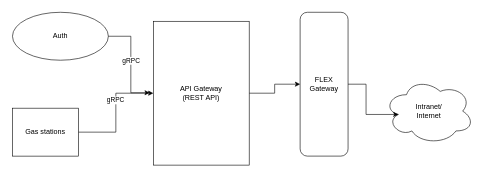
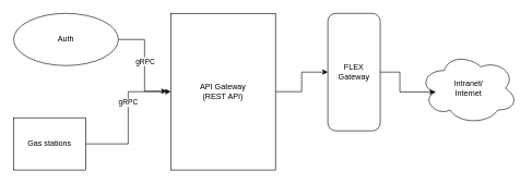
- <mxCell id="11" value="FLEX Gateway" style="rounded=1;whiteSpace=wrap;html=1;" vertex="1" parent="1"><mxGeometry x="500" y="20" width="80" height="240" as="geometry" /></mxCell>
+ <mxCell id="11" value="FLEX Gateway" style="rounded=1;whiteSpace=wrap;html=1;" vertex="1" parent="1"><mxGeometry x="500" y="20" width="80" height="180" as="geometry" /></mxCell>
- <mxCell id="7" value="API Gateway&lt;div&gt;(REST API)&lt;/div&gt;" style="rounded=0;whiteSpace=wrap;html=1;" vertex="1" parent="1"><mxGeometry x="255" y="35" width="160" height="240" as="geometry" /></mxCell>
+ <mxCell id="7" value="API Gateway&lt;div&gt;(REST API)&lt;/div&gt;" style="rounded=0;whiteSpace=wrap;html=1;" vertex="1" parent="1"><mxGeometry x="260" y="20" width="160" height="240" as="geometry" /></mxCell>
- <mxCell id="10" value="Intranet/&lt;div&gt;Internet&lt;/div&gt;" style="ellipse;shape=cloud;whiteSpace=wrap;html=1;" vertex="1" parent="1"><mxGeometry x="640" y="130" width="150" height="110" as="geometry" /></mxCell>
+ <mxCell id="10" value="Intranet/&lt;div&gt;Internet&lt;/div&gt;" style="ellipse;shape=cloud;whiteSpace=wrap;html=1;" vertex="1" parent="1"><mxGeometry x="640" y="80" width="150" height="110" as="geometry" /></mxCell>
